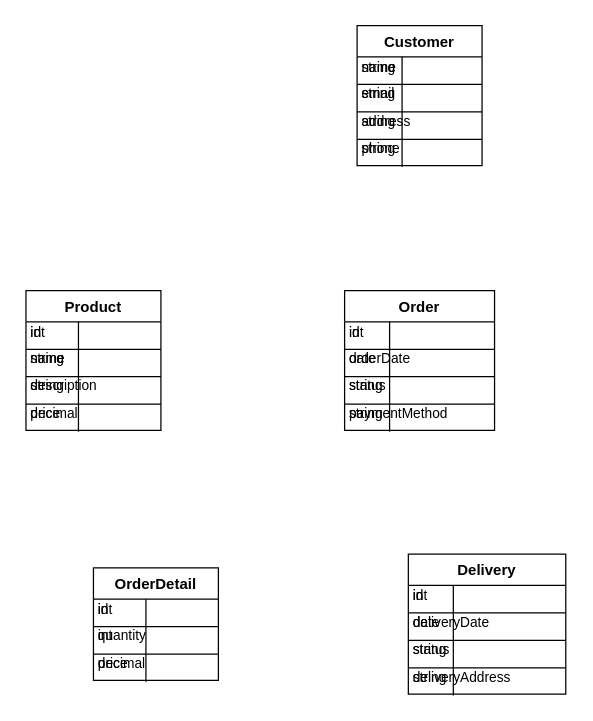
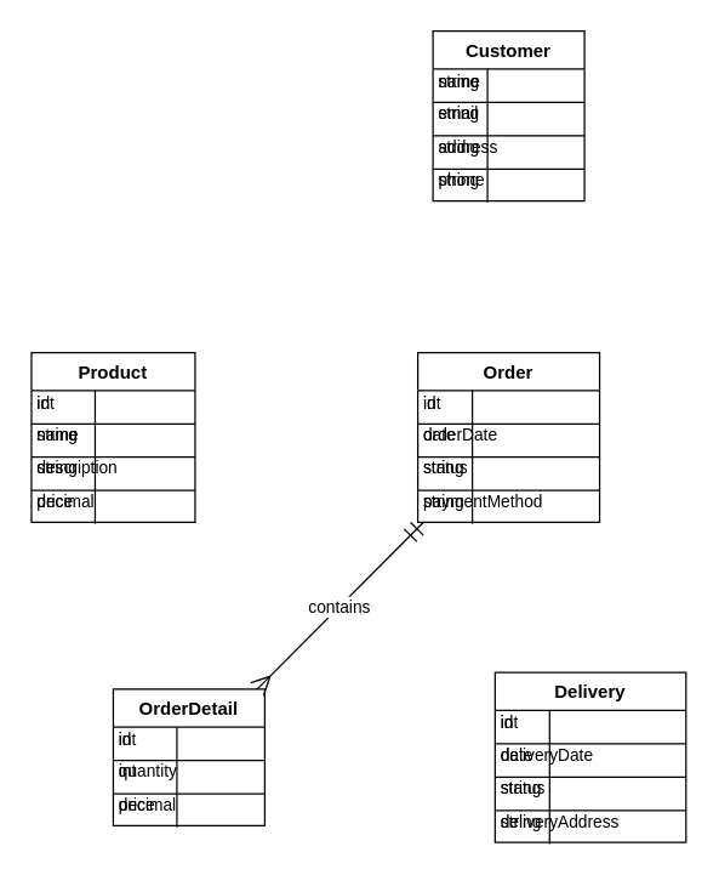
+ <mxCell id="64" value="contains" style="curved=1;startArrow=ERmandOne;startSize=10;;endArrow=ERmany;endSize=10;;exitX=0.04;exitY=0.99;entryX=0.95;entryY=0;" edge="1" parent="1" source="15" target="28"><mxGeometry relative="1" as="geometry"><Array as="points"><mxPoint x="230" y="393" /></Array></mxGeometry></mxCell>
